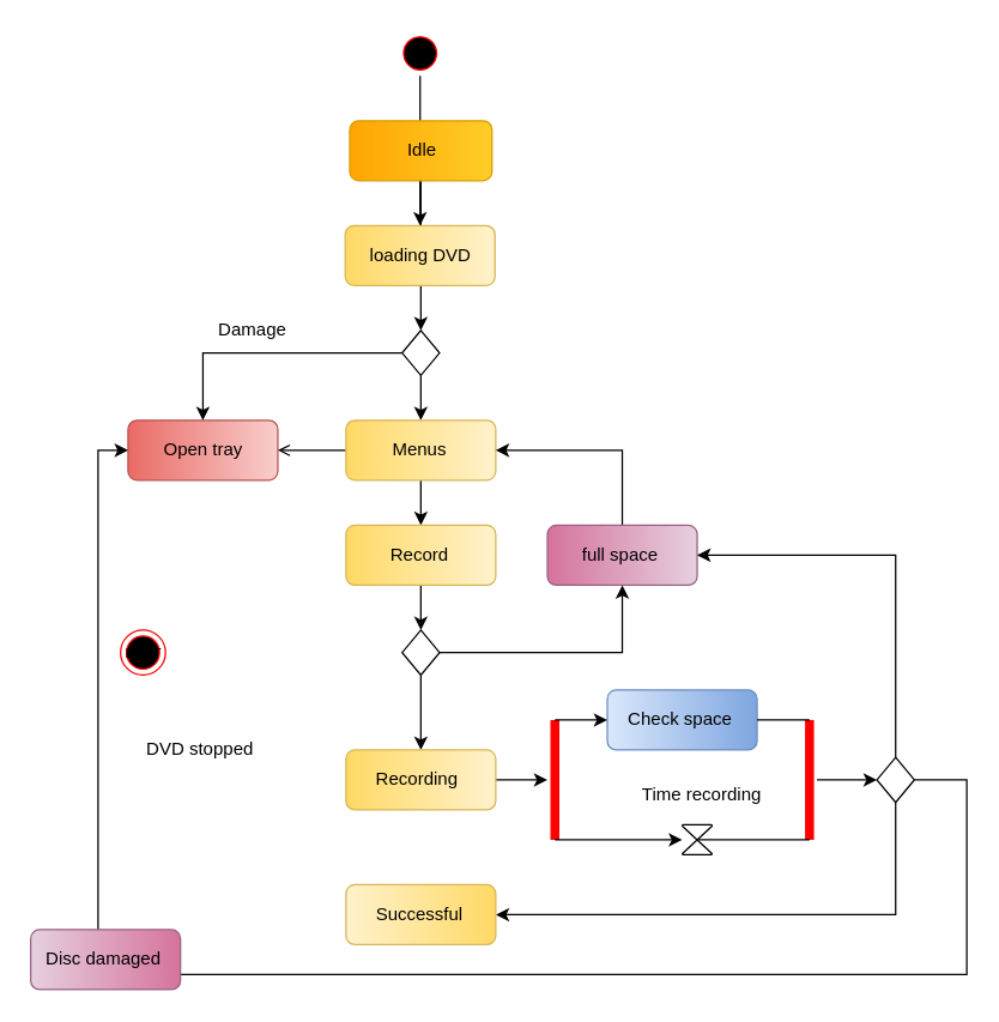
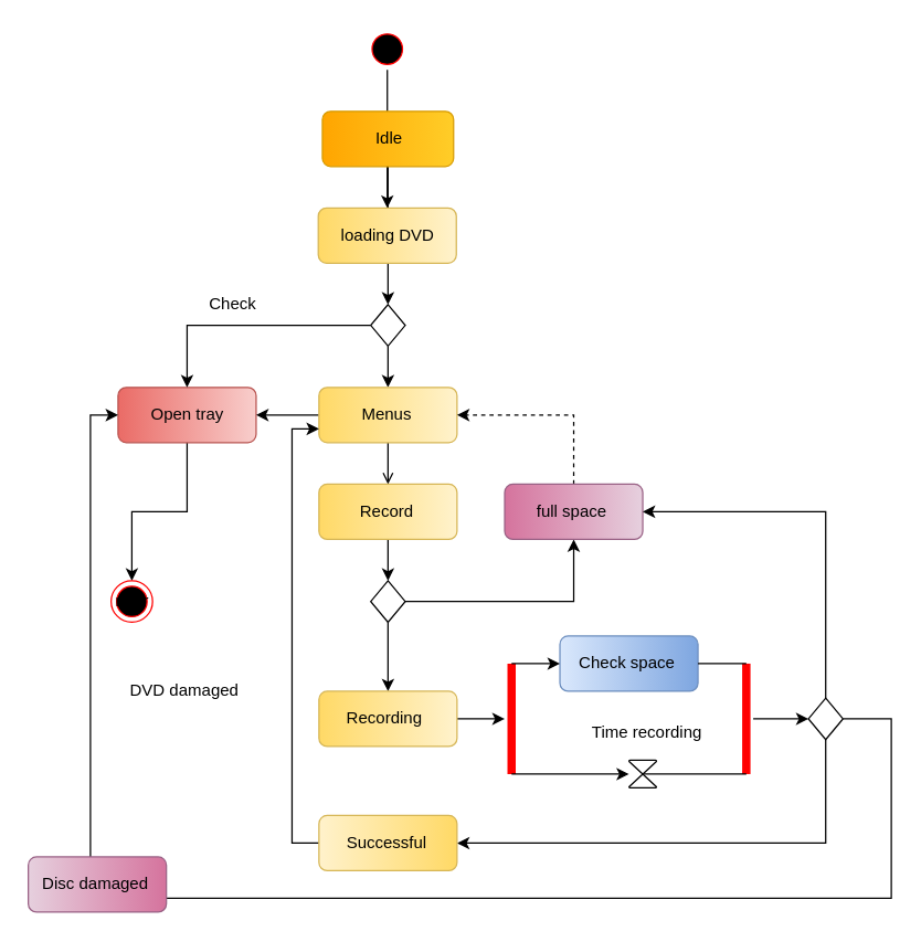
- <mxCell id="15" value="Damage&amp;nbsp;" style="text;html=1;strokeColor=none;fillColor=none;align=center;verticalAlign=middle;whiteSpace=wrap;rounded=0;" parent="1" vertex="1"><mxGeometry x="125" y="210" width="90" height="20" as="geometry" /></mxCell>
+ <mxCell id="15" value="Check&amp;nbsp;" style="text;html=1;strokeColor=none;fillColor=none;align=center;verticalAlign=middle;whiteSpace=wrap;rounded=0;" parent="1" vertex="1"><mxGeometry x="125" y="210" width="90" height="20" as="geometry" /></mxCell>
- <mxCell id="12" value="" style="edgeStyle=orthogonalEdgeStyle;rounded=0;orthogonalLoop=1;jettySize=auto;html=1;endArrow=open;" parent="1" source="14" target="8" edge="1"><mxGeometry relative="1" as="geometry" /></mxCell>
+ <mxCell id="12" value="" style="edgeStyle=orthogonalEdgeStyle;rounded=0;orthogonalLoop=1;jettySize=auto;html=1;" parent="1" source="14" target="8" edge="1"><mxGeometry relative="1" as="geometry" /></mxCell>
- <mxCell id="21" style="edgeStyle=orthogonalEdgeStyle;rounded=0;orthogonalLoop=1;jettySize=auto;html=1;entryX=0;entryY=0.5;entryDx=0;entryDy=0;exitX=0.5;exitY=1;exitDx=0;exitDy=0;" parent="1" source="22" target="14" edge="1"><mxGeometry relative="1" as="geometry"><mxPoint x="425" y="290" as="targetPoint" /><mxPoint x="415" y="300" as="sourcePoint" /></mxGeometry></mxCell>
+ <mxCell id="21" style="edgeStyle=orthogonalEdgeStyle;rounded=0;orthogonalLoop=1;jettySize=auto;html=1;entryX=0;entryY=0.5;entryDx=0;entryDy=0;exitX=0.5;exitY=1;exitDx=0;exitDy=0;dashed=1;" parent="1" source="22" target="14" edge="1"><mxGeometry relative="1" as="geometry"><mxPoint x="425" y="290" as="targetPoint" /><mxPoint x="415" y="300" as="sourcePoint" /></mxGeometry></mxCell>
- <mxCell id="13" value="" style="edgeStyle=orthogonalEdgeStyle;rounded=0;orthogonalLoop=1;jettySize=auto;html=1;" parent="1" source="14" target="17" edge="1"><mxGeometry relative="1" as="geometry" /></mxCell>
+ <mxCell id="13" value="" style="edgeStyle=orthogonalEdgeStyle;rounded=0;orthogonalLoop=1;jettySize=auto;html=1;endArrow=open;" parent="1" source="14" target="17" edge="1"><mxGeometry relative="1" as="geometry" /></mxCell>
+ <mxCell id="7" style="edgeStyle=orthogonalEdgeStyle;rounded=0;orthogonalLoop=1;jettySize=auto;html=1;entryX=0.5;entryY=0;entryDx=0;entryDy=0;" parent="1" source="8" target="41" edge="1"><mxGeometry relative="1" as="geometry" /></mxCell>
+ <mxCell id="38" style="edgeStyle=orthogonalEdgeStyle;rounded=0;orthogonalLoop=1;jettySize=auto;html=1;entryX=1;entryY=0.25;entryDx=0;entryDy=0;" parent="1" source="39" target="14" edge="1"><mxGeometry relative="1" as="geometry"><Array as="points"><mxPoint x="211" y="610" /><mxPoint x="211" y="310" /></Array></mxGeometry></mxCell>
- <mxCell id="42" value="DVD stopped&amp;nbsp;" style="text;html=1;strokeColor=none;fillColor=none;align=center;verticalAlign=middle;whiteSpace=wrap;rounded=0;" parent="1" vertex="1"><mxGeometry x="90" y="490" width="90" height="20" as="geometry" /></mxCell>
+ <mxCell id="42" value="DVD damaged&amp;nbsp;" style="text;html=1;strokeColor=none;fillColor=none;align=center;verticalAlign=middle;whiteSpace=wrap;rounded=0;" parent="1" vertex="1"><mxGeometry x="90" y="490" width="90" height="20" as="geometry" /></mxCell>
